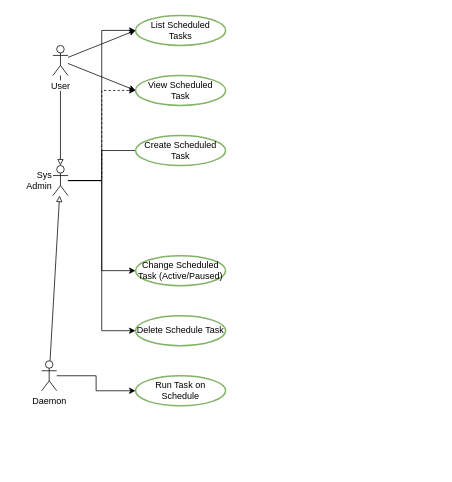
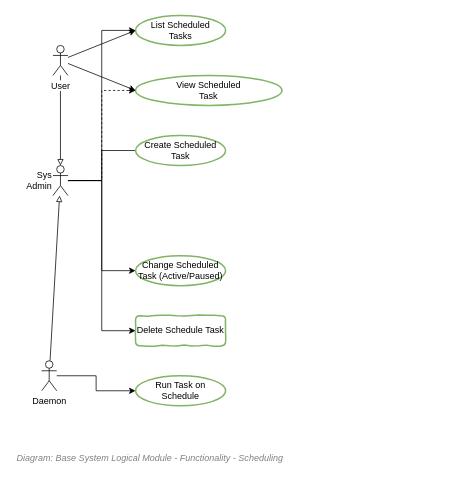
- <mxCell id="14" value="View Scheduled&lt;br&gt;Task" style="ellipse;whiteSpace=wrap;html=1;comic=1;strokeColor=#82b366;strokeWidth=2;fontSize=12;align=center;fillColor=none;" vertex="1" parent="1"><mxGeometry x="180" y="100" width="120" height="40" as="geometry" /></mxCell>
+ <mxCell id="14" value="View Scheduled&lt;br&gt;Task" style="ellipse;whiteSpace=wrap;html=1;comic=1;strokeColor=#82b366;strokeWidth=2;fontSize=12;align=center;fillColor=none;" vertex="1" parent="1"><mxGeometry x="180" y="100" width="195" height="40" as="geometry" /></mxCell>
- <mxCell id="9" value="Delete Schedule Task" style="ellipse;whiteSpace=wrap;html=1;comic=1;strokeColor=#82b366;strokeWidth=2;fontSize=12;align=center;fillColor=none;" vertex="1" parent="1"><mxGeometry x="180" y="420" width="120" height="40" as="geometry" /></mxCell>
+ <mxCell id="9" value="Delete Schedule Task" style="whiteSpace=wrap;html=1;comic=1;strokeColor=#82b366;strokeWidth=2;fontSize=12;align=center;fillColor=none;rounded=1;" vertex="1" parent="1"><mxGeometry x="180" y="420" width="120" height="40" as="geometry" /></mxCell>
+ <mxCell id="2" value="&lt;font style=&quot;font-size: 12px ; font-weight: normal&quot;&gt;&lt;i&gt;&lt;span style=&quot;font-size: 12px&quot;&gt;Diagram: Base System Logical Module -&amp;nbsp;&lt;/span&gt;&lt;span style=&quot;font-size: 12px&quot;&gt;Functionality -&amp;nbsp;&lt;/span&gt;Scheduling&lt;/i&gt;&lt;/font&gt;" style="text;strokeColor=none;fillColor=none;html=1;fontSize=12;fontStyle=1;verticalAlign=middle;align=left;shadow=0;glass=0;comic=0;opacity=30;fontColor=#808080;" vertex="1" parent="1"><mxGeometry x="20" y="600" width="520" height="20" as="geometry" /></mxCell>
